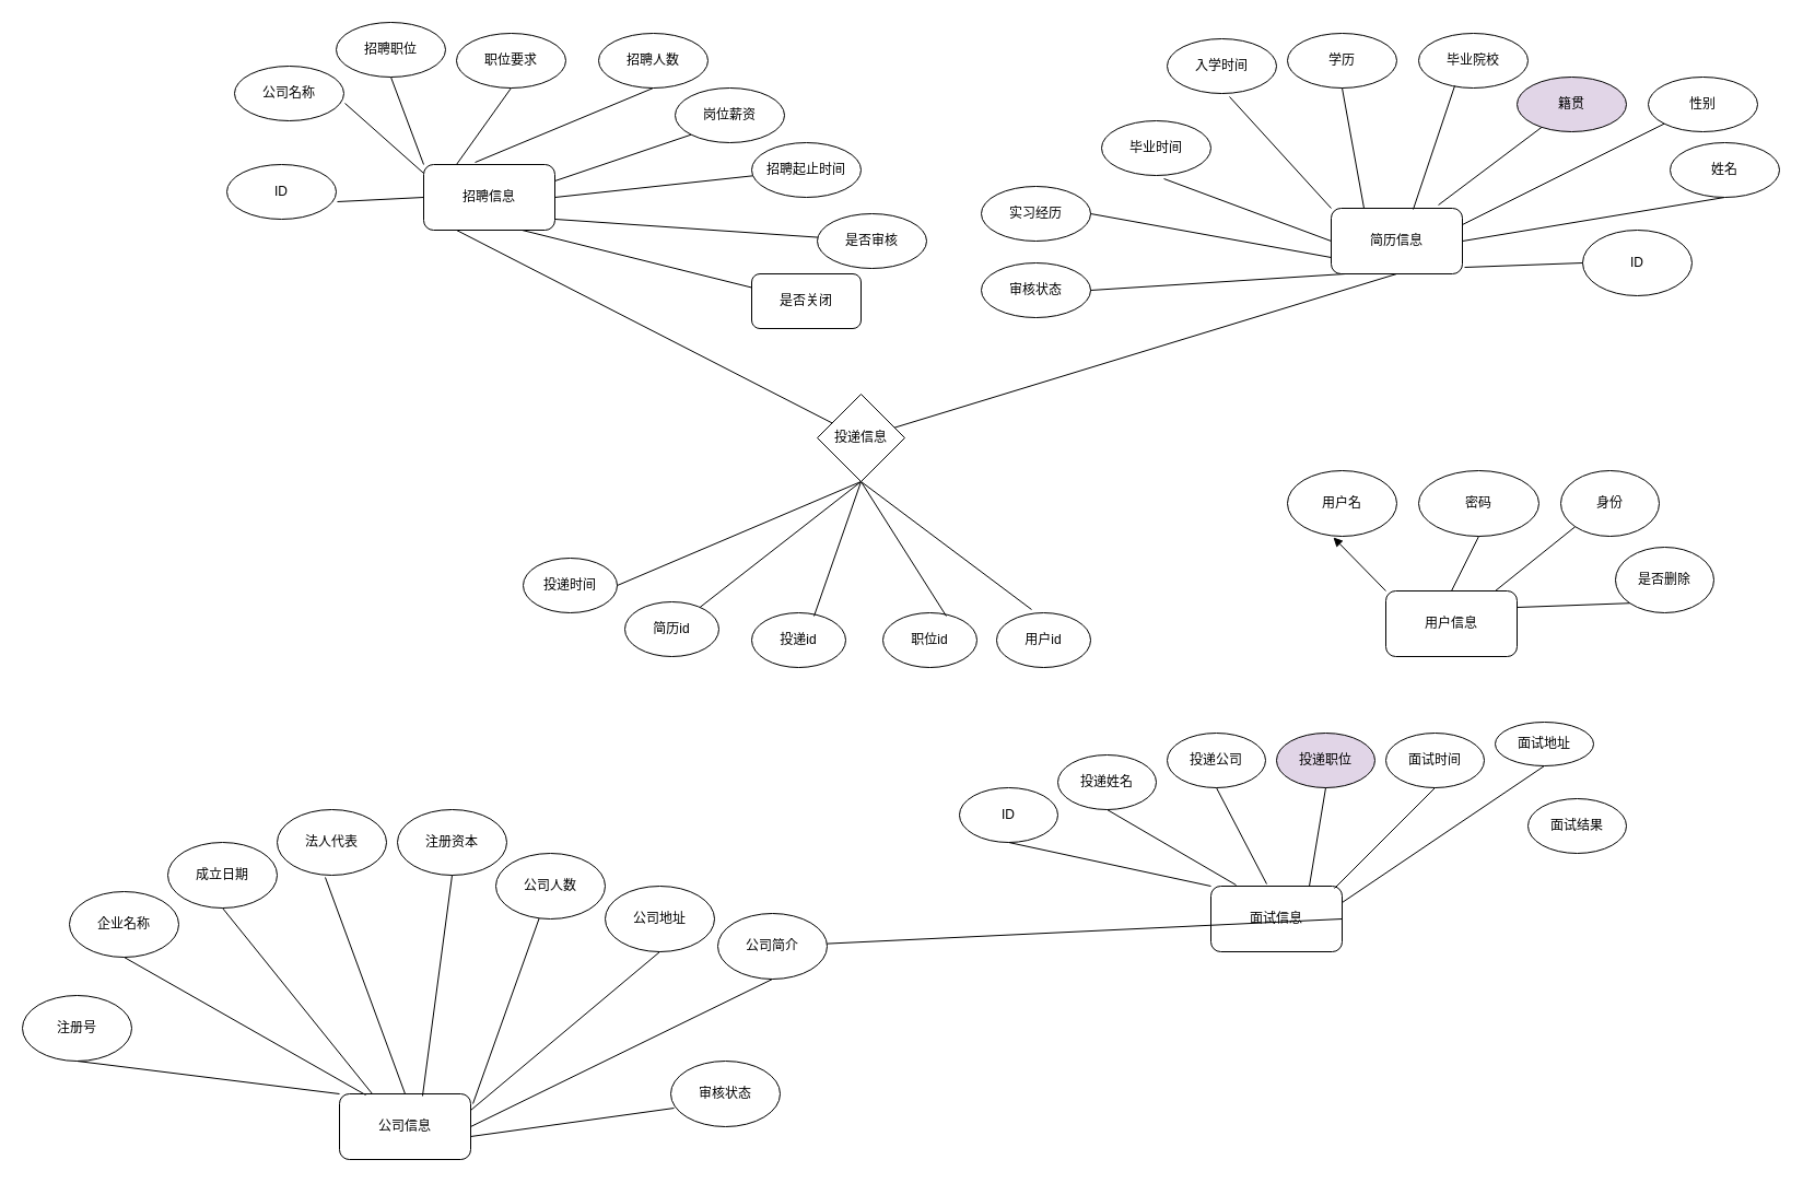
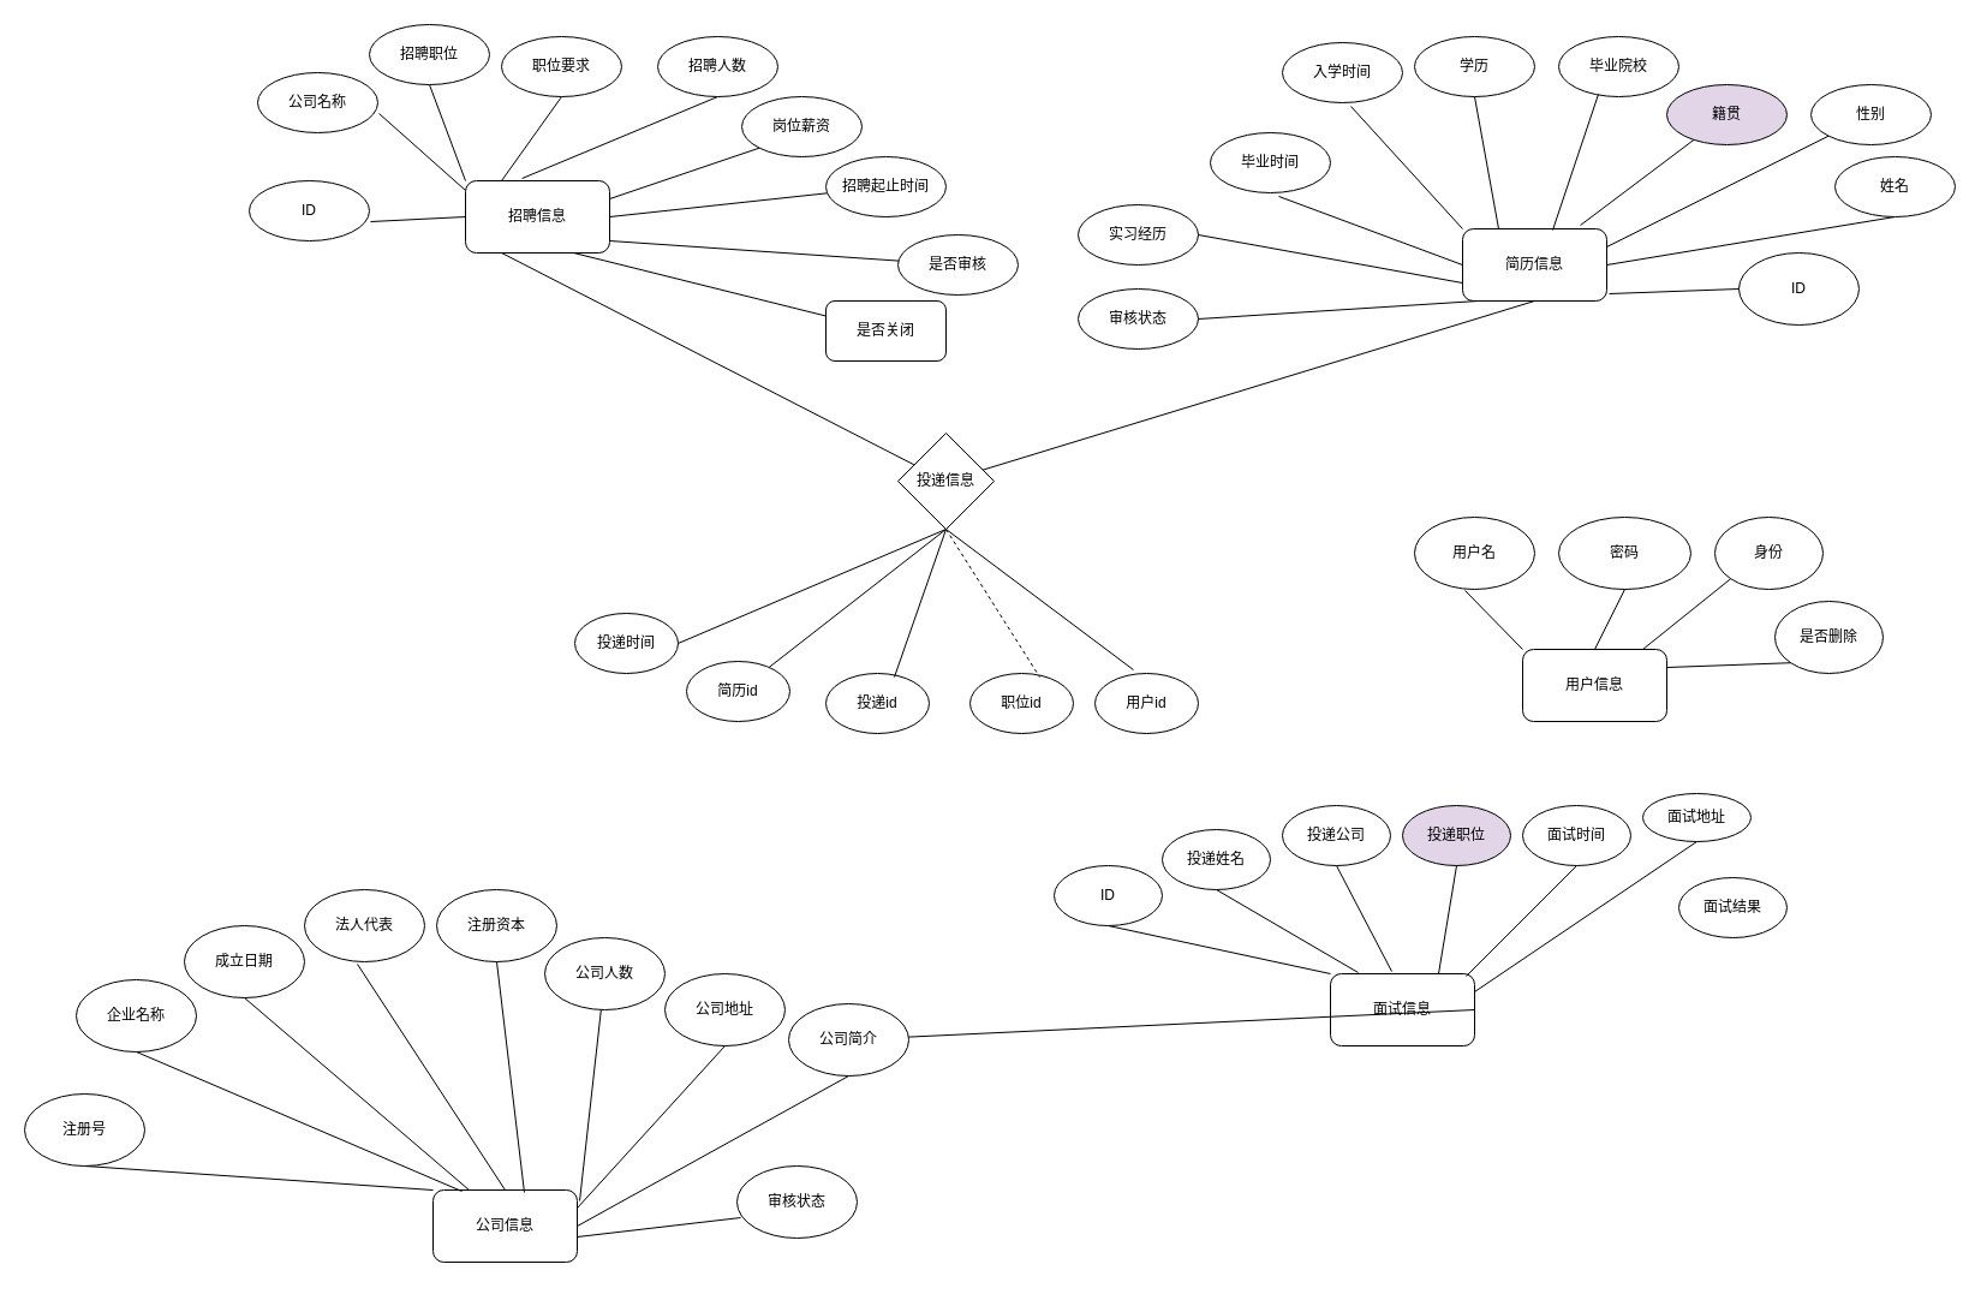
- <mxCell id="53" value="" style="endArrow=block;html=1;exitX=0;exitY=0;exitDx=0;exitDy=0;entryX=0.42;entryY=1.017;entryDx=0;entryDy=0;entryPerimeter=0;" parent="1" source="49" target="50" edge="1"><mxGeometry width="50" height="50" relative="1" as="geometry"><mxPoint x="1187" y="560" as="sourcePoint" /><mxPoint x="1237" y="510" as="targetPoint" /></mxGeometry></mxCell>
+ <mxCell id="53" value="" style="endArrow=none;html=1;exitX=0;exitY=0;exitDx=0;exitDy=0;entryX=0.42;entryY=1.017;entryDx=0;entryDy=0;entryPerimeter=0;" parent="1" source="49" target="50" edge="1"><mxGeometry width="50" height="50" relative="1" as="geometry"><mxPoint x="1187" y="560" as="sourcePoint" /><mxPoint x="1237" y="510" as="targetPoint" /></mxGeometry></mxCell>
- <mxCell id="63" value="" style="endArrow=none;html=1;exitX=0.5;exitY=1;exitDx=0;exitDy=0;entryX=0.674;entryY=0.06;entryDx=0;entryDy=0;entryPerimeter=0;" parent="1" source="66" target="62" edge="1"><mxGeometry width="50" height="50" relative="1" as="geometry"><mxPoint x="432.688" y="480" as="sourcePoint" /><mxPoint x="840" y="540" as="targetPoint" /></mxGeometry></mxCell>
+ <mxCell id="63" value="" style="endArrow=none;html=1;exitX=0.5;exitY=1;exitDx=0;exitDy=0;entryX=0.674;entryY=0.06;entryDx=0;entryDy=0;entryPerimeter=0;dashed=1;" parent="1" source="66" target="62" edge="1"><mxGeometry width="50" height="50" relative="1" as="geometry"><mxPoint x="432.688" y="480" as="sourcePoint" /><mxPoint x="840" y="540" as="targetPoint" /></mxGeometry></mxCell>
- <mxCell id="28" value="公司信息" style="rounded=1;whiteSpace=wrap;html=1;" parent="1" vertex="1"><mxGeometry x="310" y="1000" width="120" height="60" as="geometry" /></mxCell>
+ <mxCell id="28" value="公司信息" style="rounded=1;whiteSpace=wrap;html=1;" parent="1" vertex="1"><mxGeometry x="360" y="990" width="120" height="60" as="geometry" /></mxCell>
